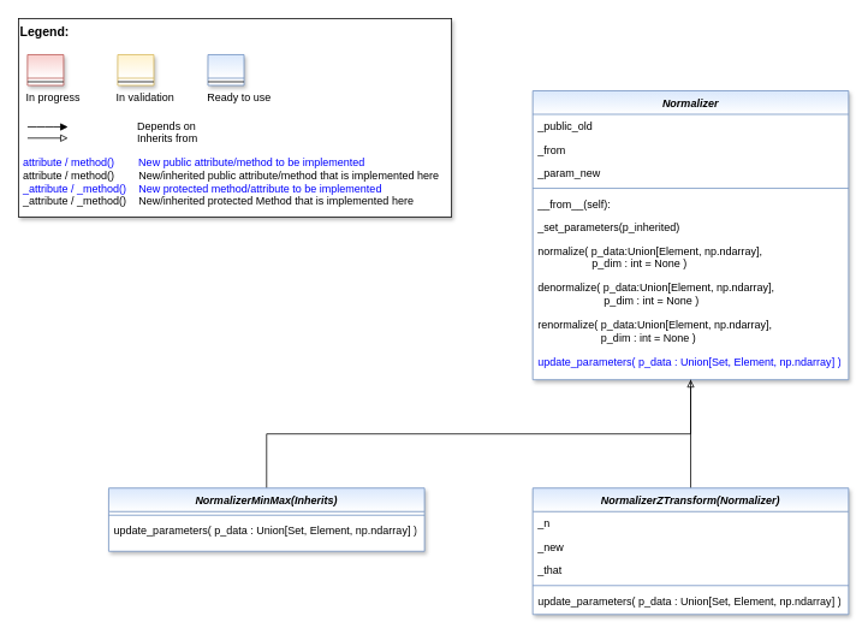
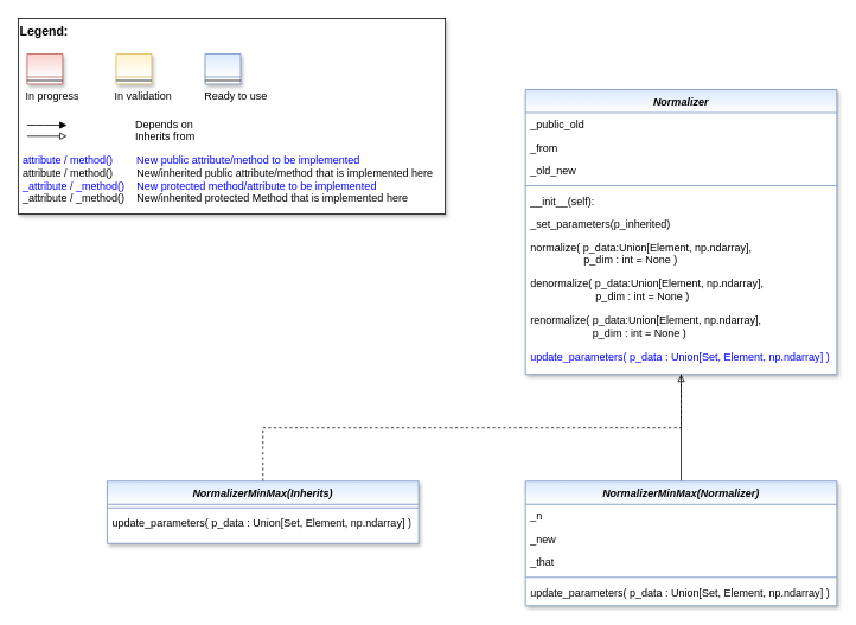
- <mxCell id="5" value="_param_new" style="text;align=left;verticalAlign=top;spacingLeft=4;spacingRight=4;overflow=hidden;rotatable=0;points=[[0,0.5],[1,0.5]];portConstraint=eastwest;rounded=0;shadow=0;html=0;" parent="2" vertex="1"><mxGeometry y="78" width="350" height="26" as="geometry" /></mxCell>
+ <mxCell id="5" value="_old_new" style="text;align=left;verticalAlign=top;spacingLeft=4;spacingRight=4;overflow=hidden;rotatable=0;points=[[0,0.5],[1,0.5]];portConstraint=eastwest;rounded=0;shadow=0;html=0;" parent="2" vertex="1"><mxGeometry y="78" width="350" height="26" as="geometry" /></mxCell>
- <mxCell id="7" value="__from__(self):" style="text;align=left;verticalAlign=top;spacingLeft=4;spacingRight=4;overflow=hidden;rotatable=0;points=[[0,0.5],[1,0.5]];portConstraint=eastwest;" parent="2" vertex="1"><mxGeometry y="112" width="350" height="26" as="geometry" /></mxCell>
+ <mxCell id="7" value="__init__(self):" style="text;align=left;verticalAlign=top;spacingLeft=4;spacingRight=4;overflow=hidden;rotatable=0;points=[[0,0.5],[1,0.5]];portConstraint=eastwest;" parent="2" vertex="1"><mxGeometry y="112" width="350" height="26" as="geometry" /></mxCell>
- <mxCell id="13" style="edgeStyle=orthogonalEdgeStyle;rounded=0;orthogonalLoop=1;jettySize=auto;html=1;endArrow=block;endFill=0;" edge="1" parent="1" source="14" target="2"><mxGeometry relative="1" as="geometry"><Array as="points"><mxPoint x="295" y="480" /><mxPoint x="765" y="480" /></Array></mxGeometry></mxCell>
+ <mxCell id="13" style="edgeStyle=orthogonalEdgeStyle;rounded=0;orthogonalLoop=1;jettySize=auto;html=1;endArrow=block;endFill=0;dashed=1;" edge="1" parent="1" source="14" target="2"><mxGeometry relative="1" as="geometry"><Array as="points"><mxPoint x="295" y="480" /><mxPoint x="765" y="480" /></Array></mxGeometry></mxCell>
- <mxCell id="18" value="NormalizerZTransform(Normalizer)" style="swimlane;fontStyle=3;align=center;verticalAlign=top;childLayout=stackLayout;horizontal=1;startSize=26;horizontalStack=0;resizeParent=1;resizeLast=0;collapsible=1;marginBottom=0;rounded=0;shadow=1;strokeWidth=1;fillColor=#dae8fc;strokeColor=#6c8ebf;gradientColor=#FFFFFF;swimlaneFillColor=#FFFFFF;" parent="1" vertex="1"><mxGeometry x="590" y="540" width="350" height="140" as="geometry"><mxRectangle x="230" y="140" width="160" height="26" as="alternateBounds" /></mxGeometry></mxCell>
+ <mxCell id="18" value="NormalizerMinMax(Normalizer)" style="swimlane;fontStyle=3;align=center;verticalAlign=top;childLayout=stackLayout;horizontal=1;startSize=26;horizontalStack=0;resizeParent=1;resizeLast=0;collapsible=1;marginBottom=0;rounded=0;shadow=1;strokeWidth=1;fillColor=#dae8fc;strokeColor=#6c8ebf;gradientColor=#FFFFFF;swimlaneFillColor=#FFFFFF;" parent="1" vertex="1"><mxGeometry x="590" y="540" width="350" height="140" as="geometry"><mxRectangle x="230" y="140" width="160" height="26" as="alternateBounds" /></mxGeometry></mxCell>
